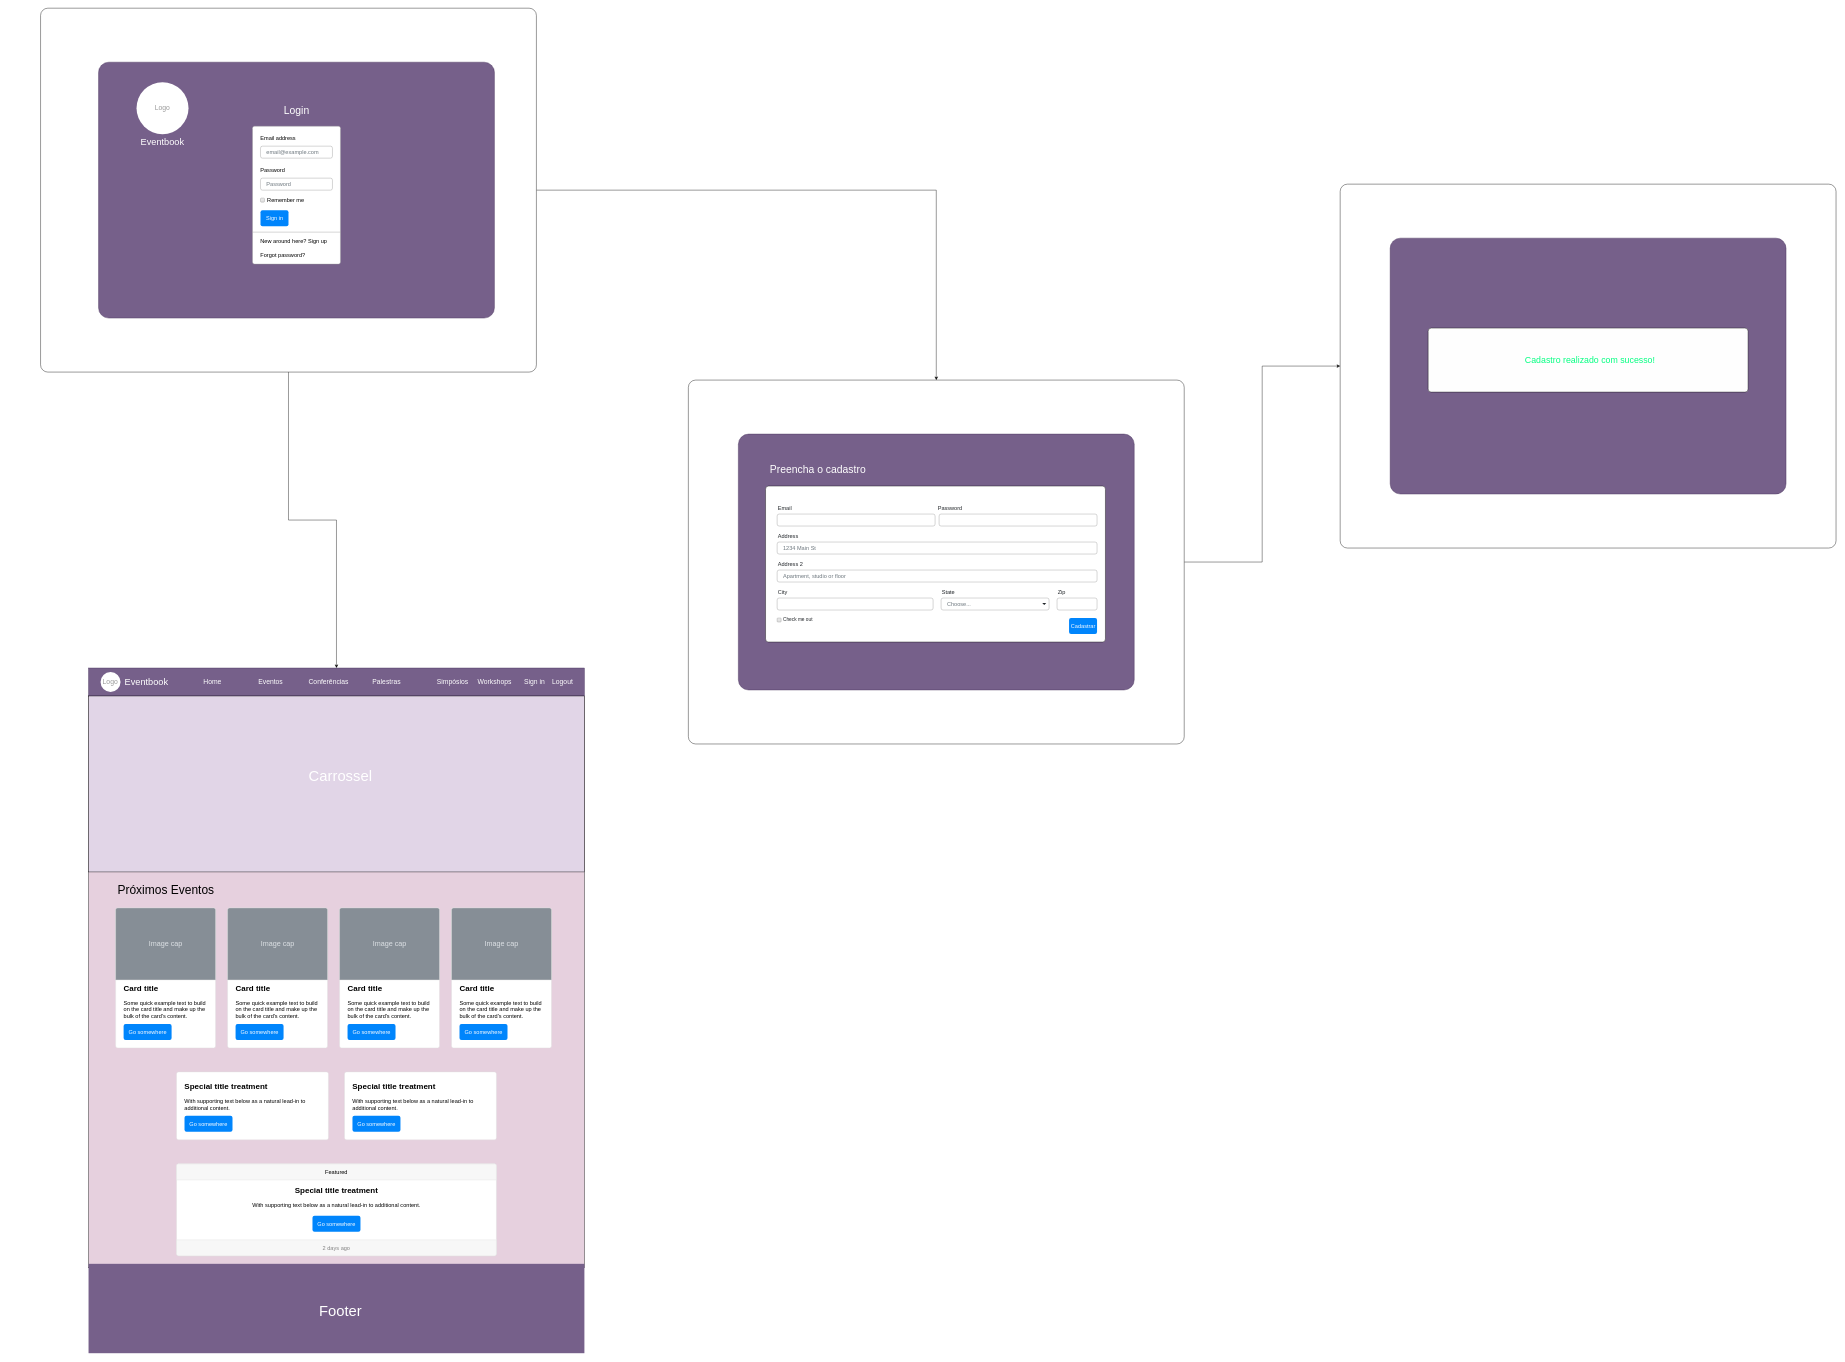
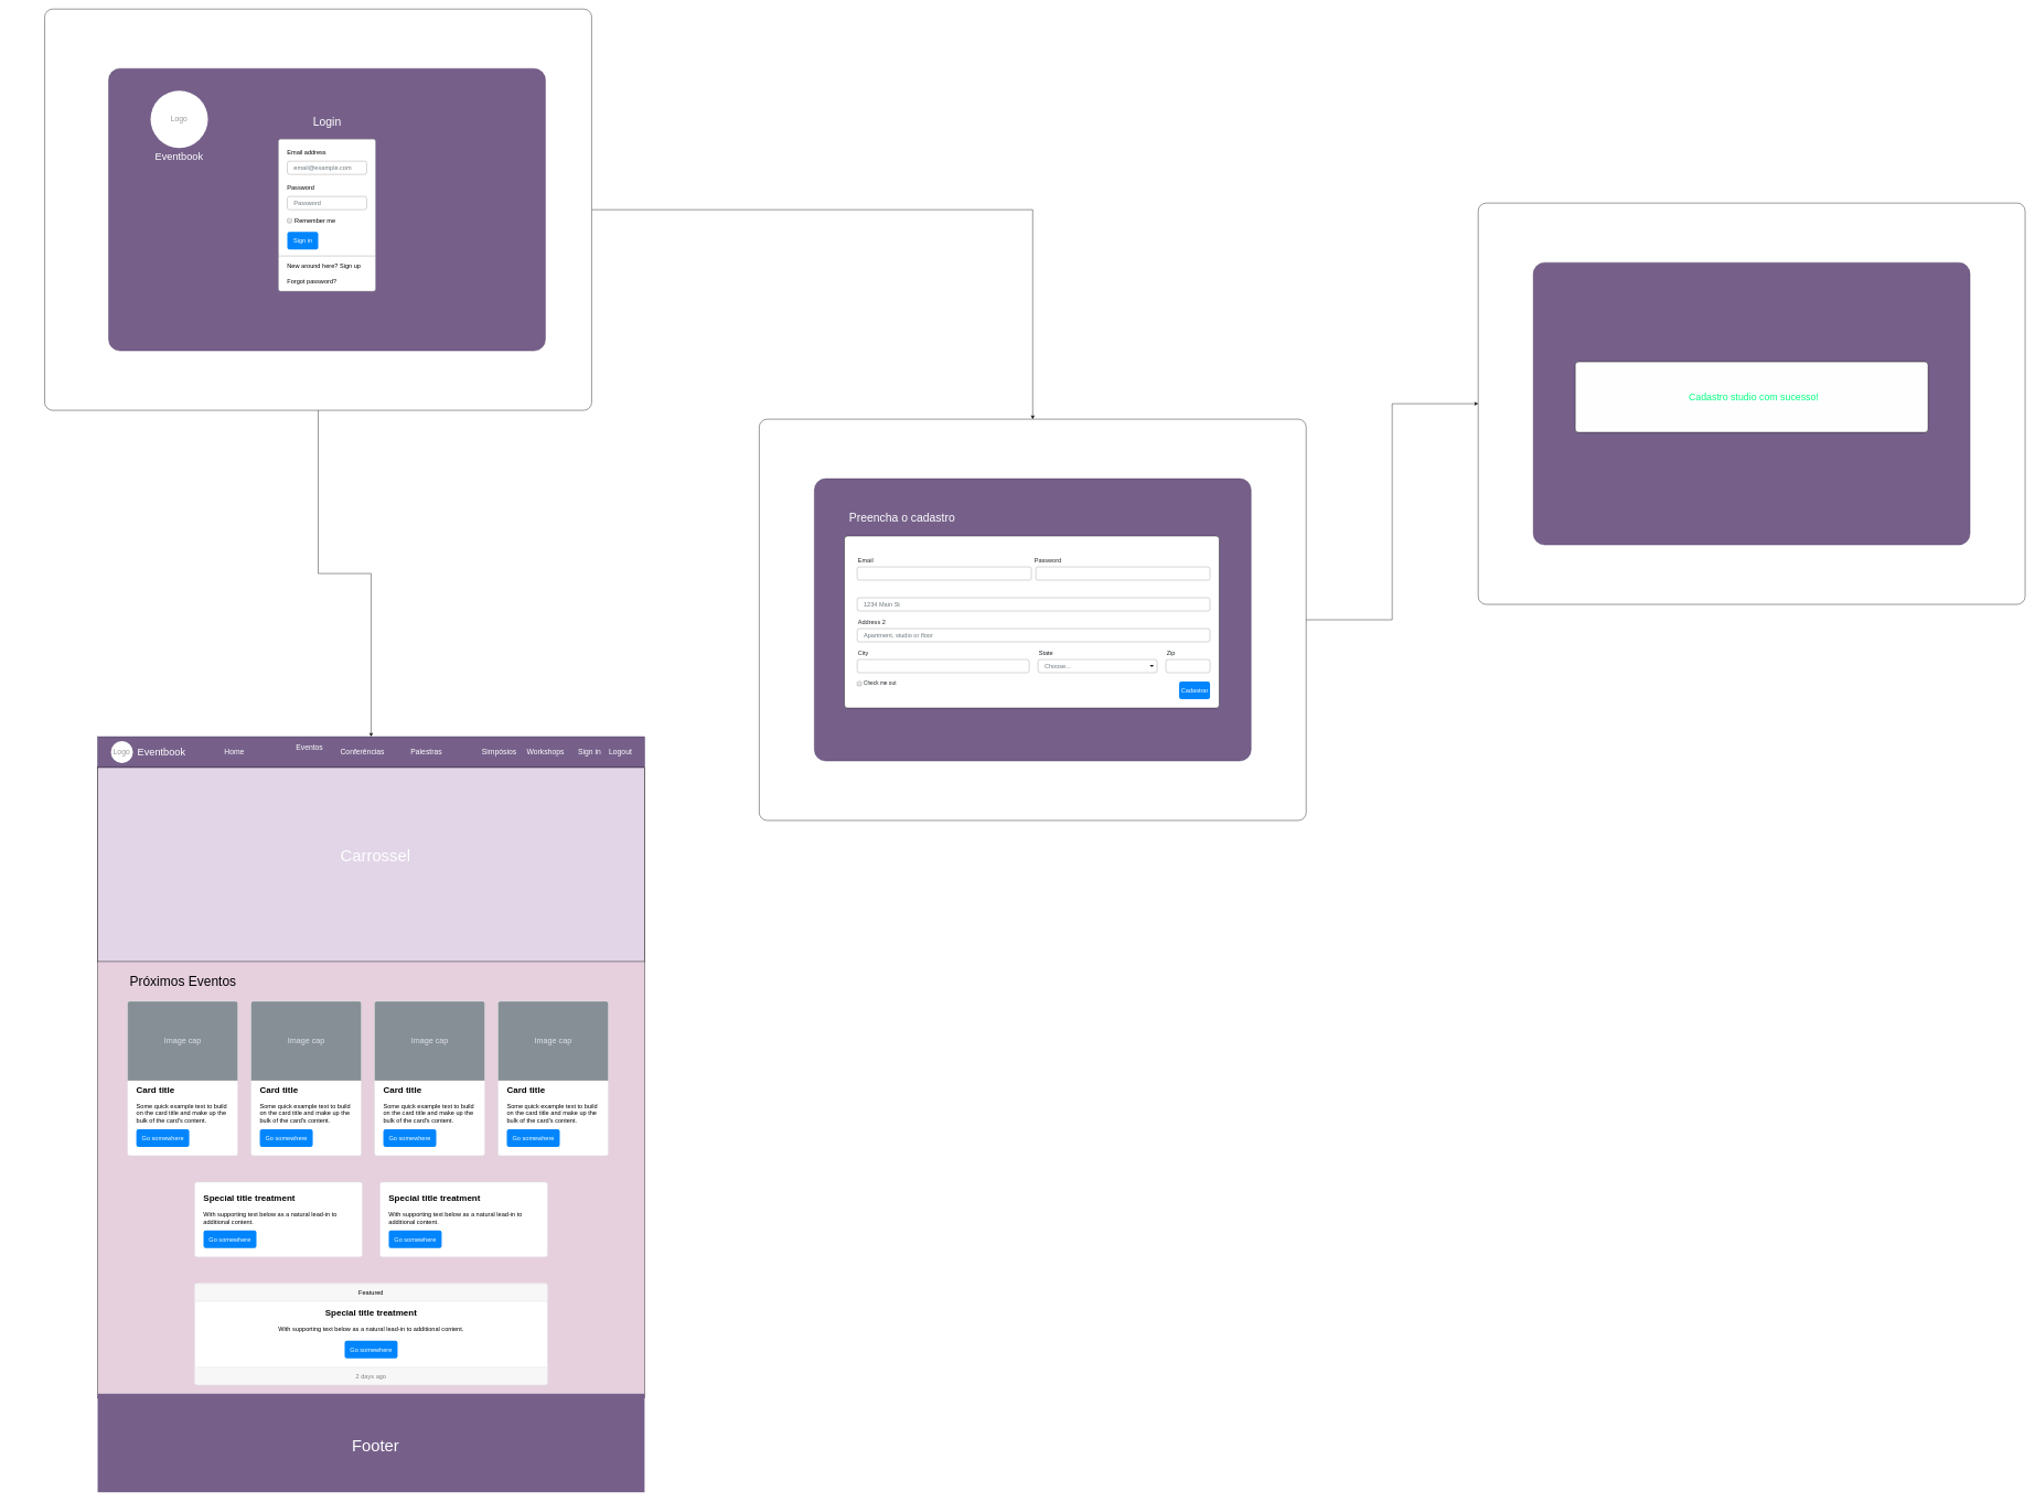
- <mxCell id="10" value="&lt;font style=&quot;font-size: 22px&quot;&gt;Cadastro realizado com sucesso!&lt;/font&gt;" style="html=1;shadow=0;dashed=0;shape=mxgraph.bootstrap.rrect;rSize=8;strokeWidth=1;fillColor=#FEFEFE;whiteSpace=wrap;align=center;verticalAlign=middle;spacingLeft=10;rounded=1;fontSize=22;fontColor=#00FF80;" vertex="1" parent="7"><mxGeometry x="95" y="225" width="800" height="160" as="geometry" /></mxCell>
+ <mxCell id="10" value="&lt;font style=&quot;font-size: 22px&quot;&gt;Cadastro studio com sucesso!&lt;/font&gt;" style="html=1;shadow=0;dashed=0;shape=mxgraph.bootstrap.rrect;rSize=8;strokeWidth=1;fillColor=#FEFEFE;whiteSpace=wrap;align=center;verticalAlign=middle;spacingLeft=10;rounded=1;fontSize=22;fontColor=#00FF80;" vertex="1" parent="7"><mxGeometry x="95" y="225" width="800" height="160" as="geometry" /></mxCell>
- <mxCell id="23" value="Address" style="fillColor=none;strokeColor=none;align=left;fontSize=14;fontColor=#212529;rounded=1;" vertex="1" parent="17"><mxGeometry x="29" y="110" width="390" height="30" as="geometry" /></mxCell>
- <mxCell id="75" value="&lt;font style=&quot;font-size: 17px&quot;&gt;Eventos&lt;/font&gt;" style="text;html=1;align=center;verticalAlign=middle;resizable=0;points=[];autosize=1;fontColor=#FFFFFF;fontSize=17;" vertex="1" parent="57"><mxGeometry x="415" y="20" width="80" height="30" as="geometry" /></mxCell>
+ <mxCell id="75" value="&lt;font style=&quot;font-size: 17px&quot;&gt;Eventos&lt;/font&gt;" style="text;html=1;align=center;verticalAlign=middle;resizable=0;points=[];autosize=1;fontColor=#FFFFFF;fontSize=17;" vertex="1" parent="57"><mxGeometry x="440" y="10" width="80" height="30" as="geometry" /></mxCell>
